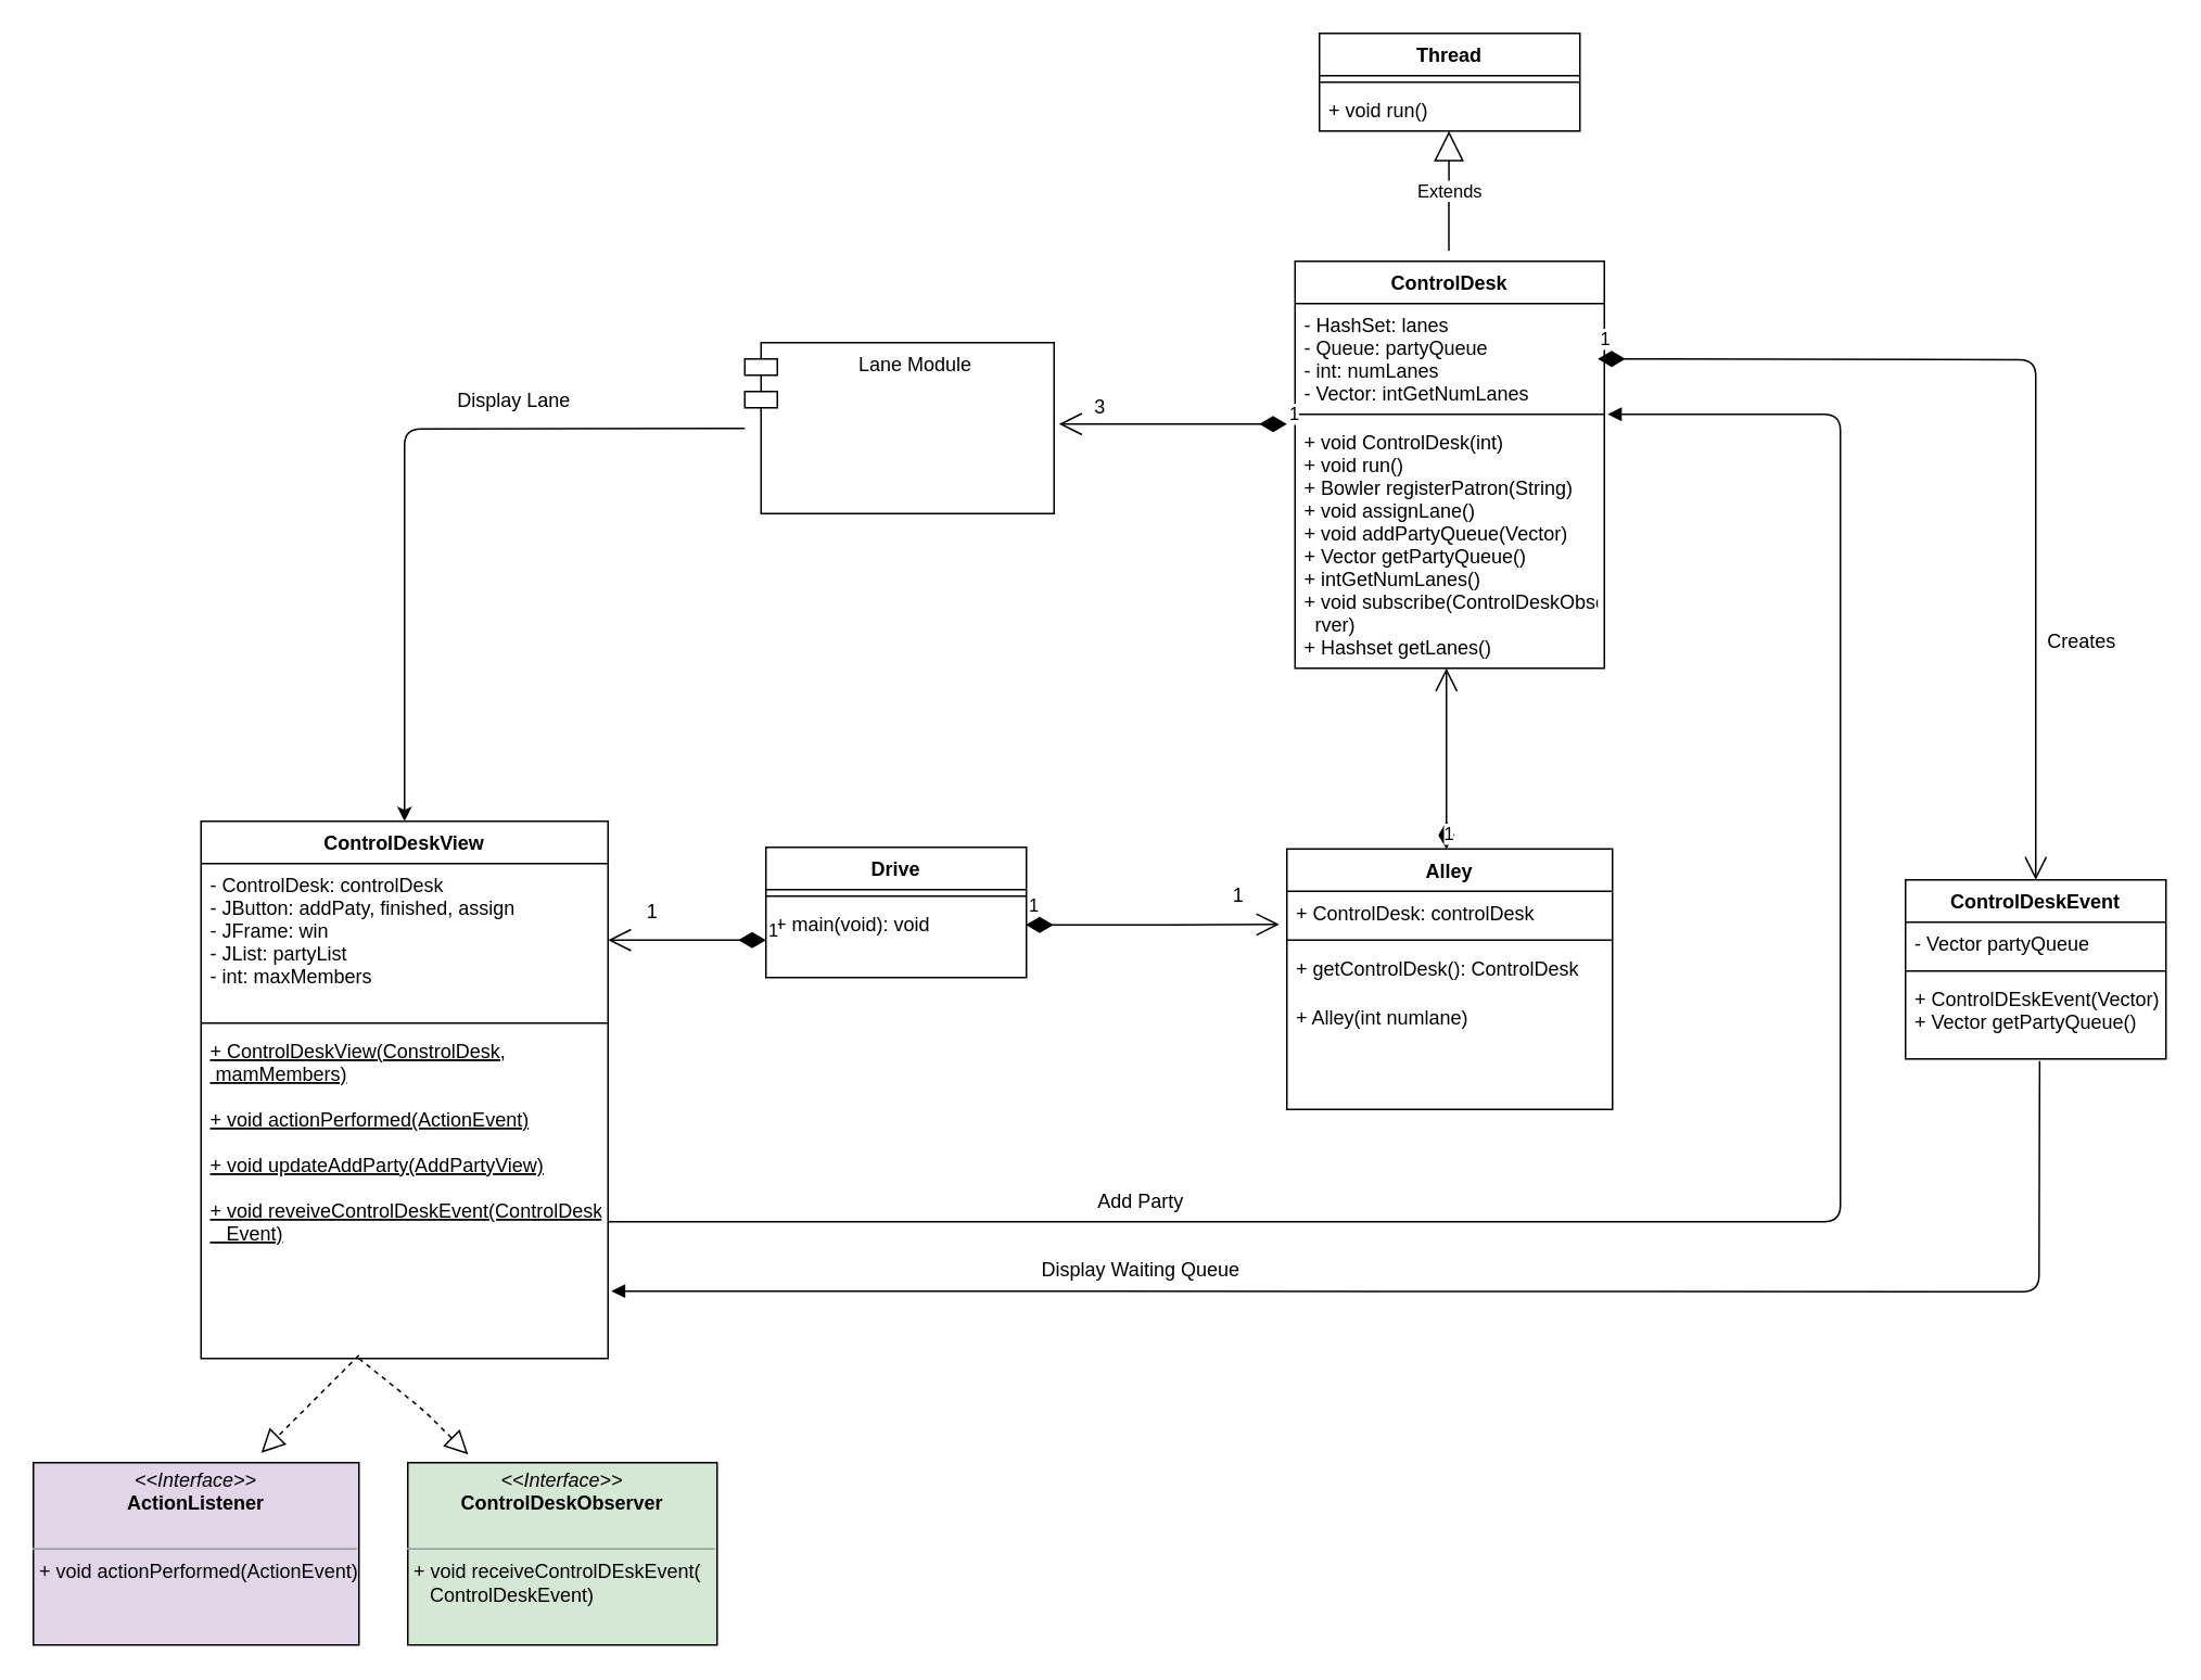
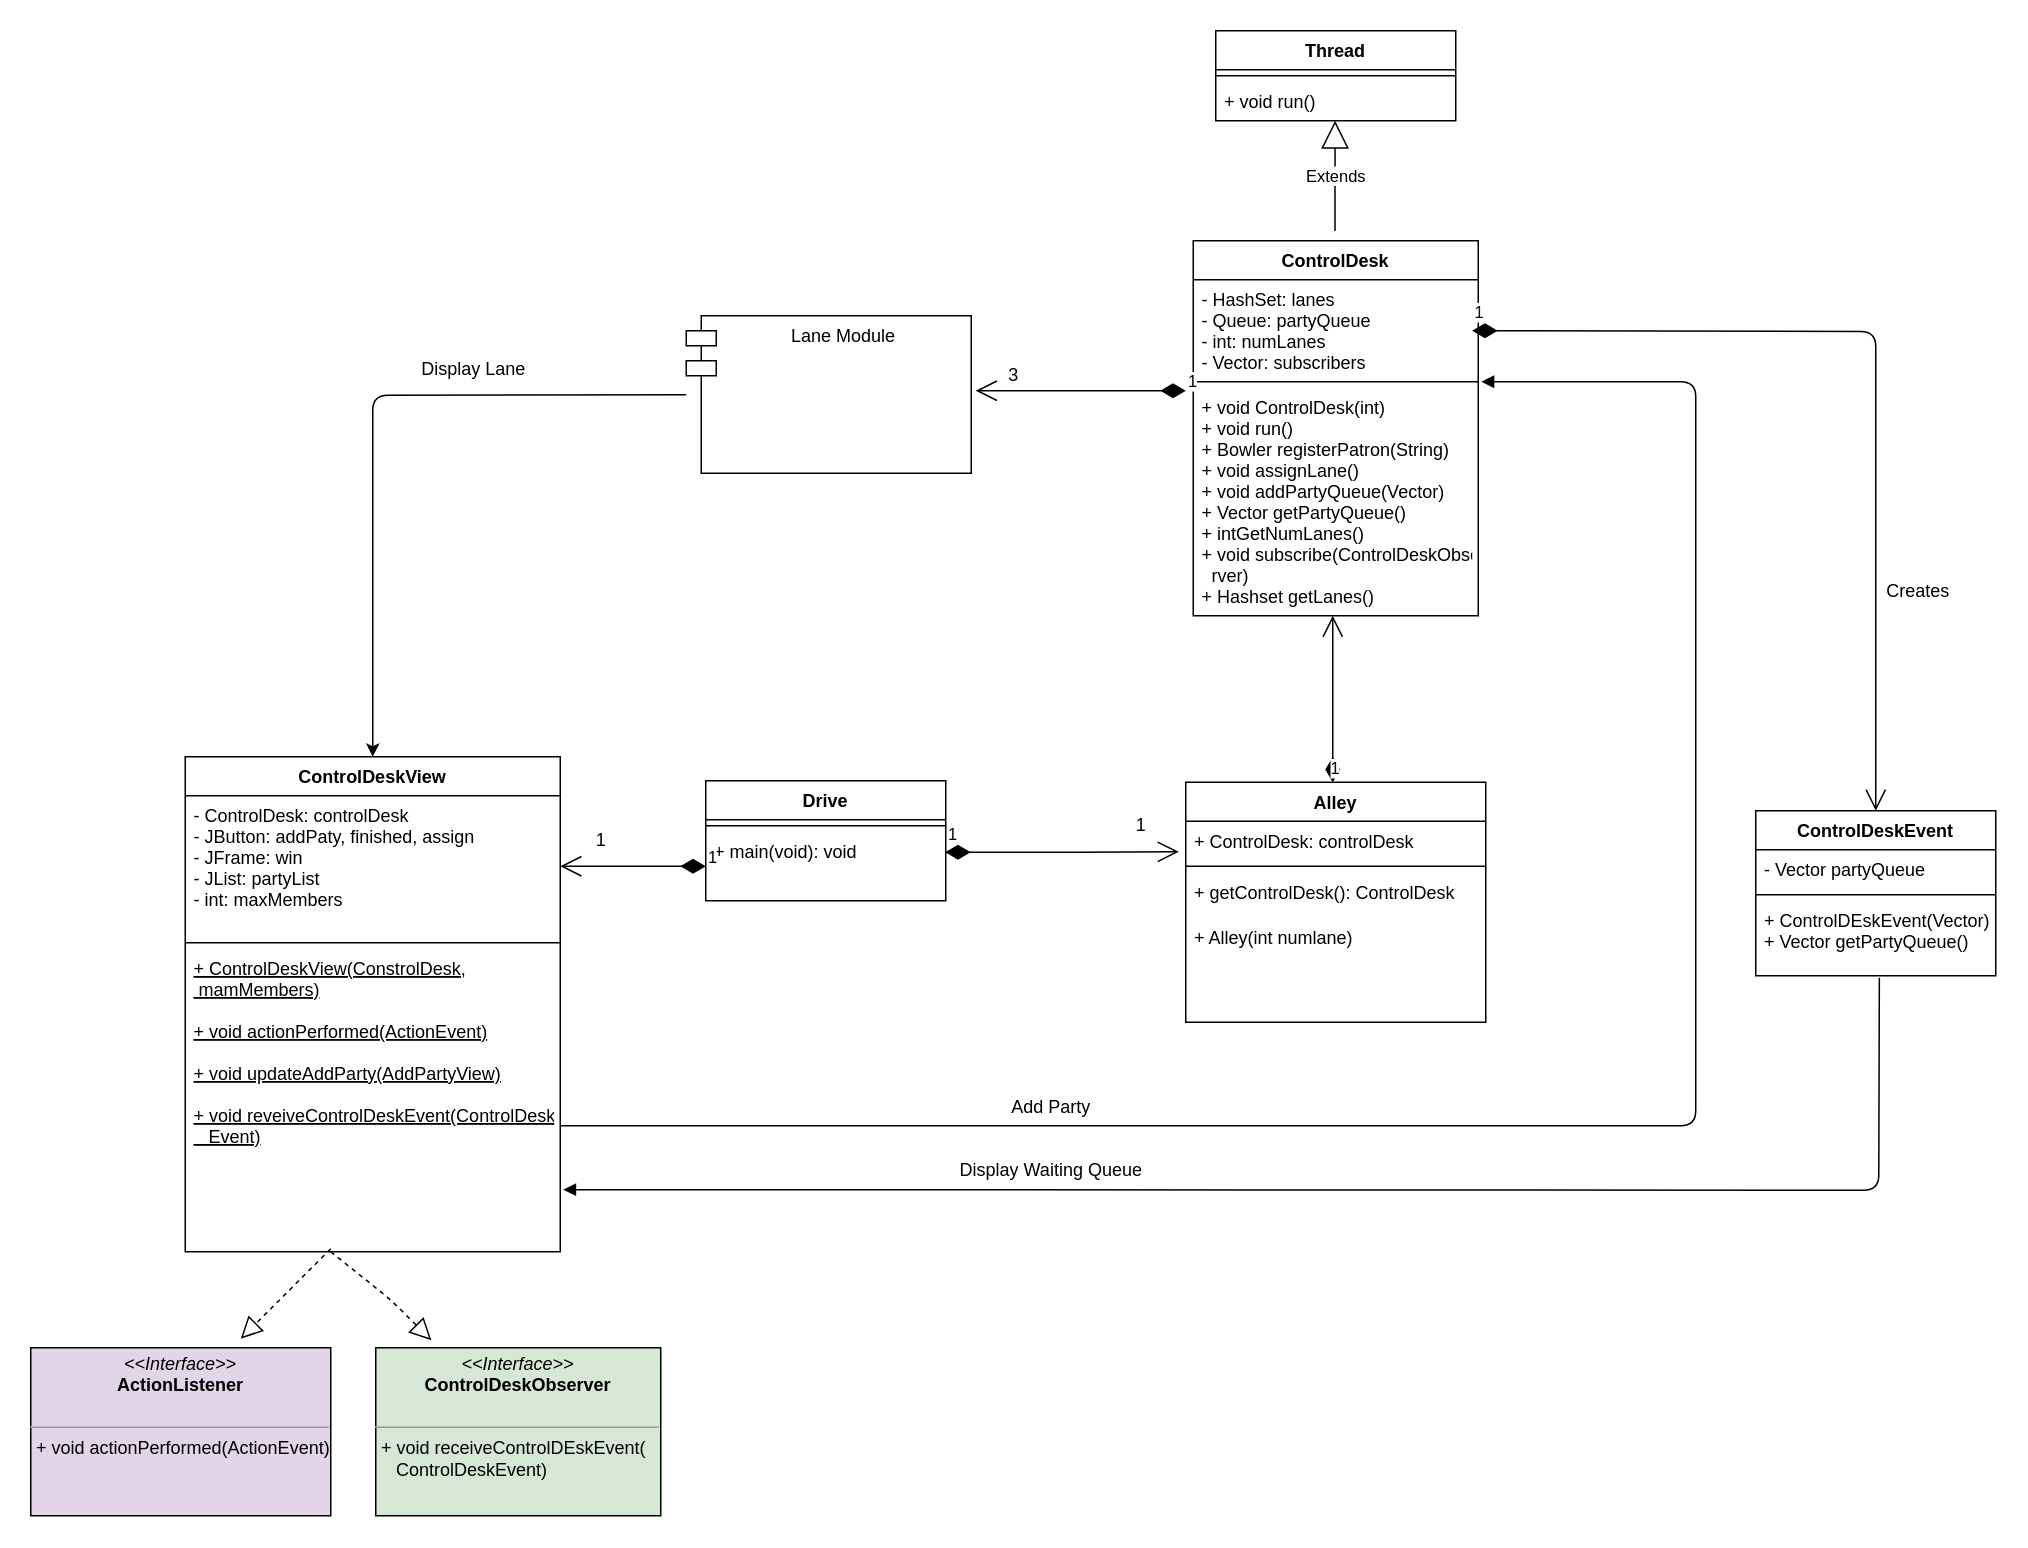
- <mxCell id="23" value="- HashSet: lanes&#10;- Queue: partyQueue&#10;- int: numLanes&#10;- Vector: intGetNumLanes" style="text;strokeColor=none;fillColor=none;align=left;verticalAlign=top;spacingLeft=4;spacingRight=4;overflow=hidden;rotatable=0;points=[[0,0.5],[1,0.5]];portConstraint=eastwest;" vertex="1" parent="22"><mxGeometry y="26" width="190" height="64" as="geometry" /></mxCell>
+ <mxCell id="23" value="- HashSet: lanes&#10;- Queue: partyQueue&#10;- int: numLanes&#10;- Vector: subscribers" style="text;strokeColor=none;fillColor=none;align=left;verticalAlign=top;spacingLeft=4;spacingRight=4;overflow=hidden;rotatable=0;points=[[0,0.5],[1,0.5]];portConstraint=eastwest;" vertex="1" parent="22"><mxGeometry y="26" width="190" height="64" as="geometry" /></mxCell>
